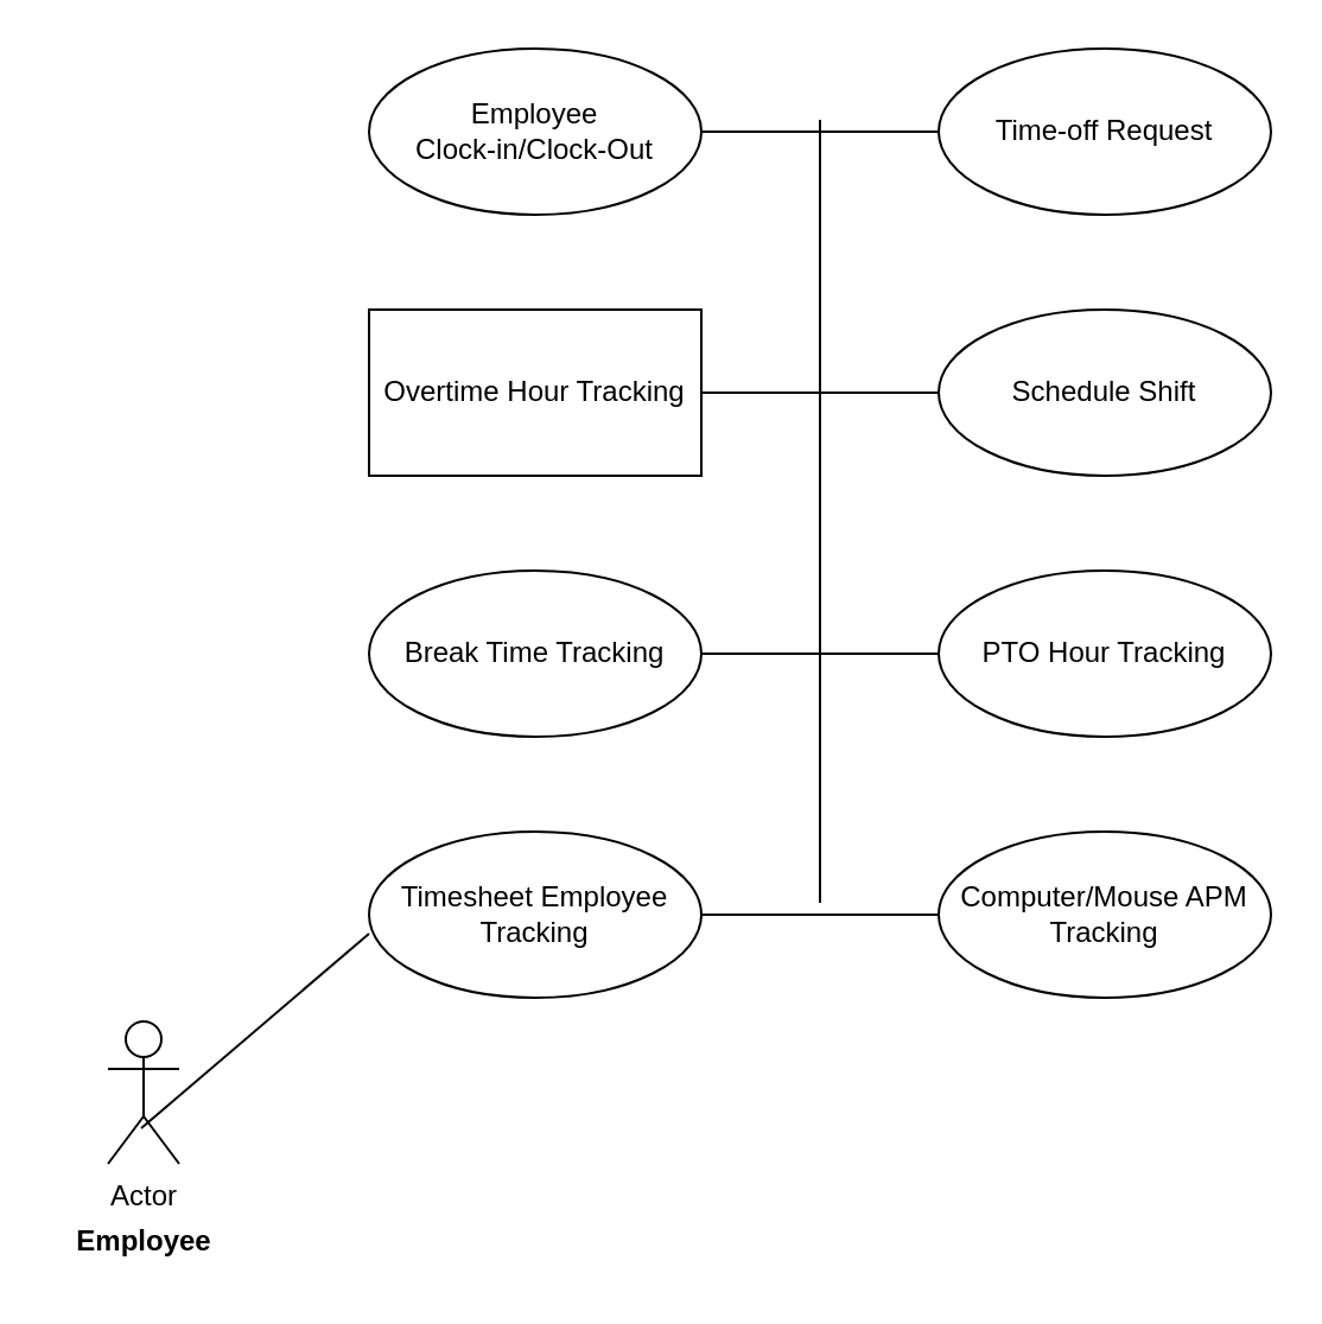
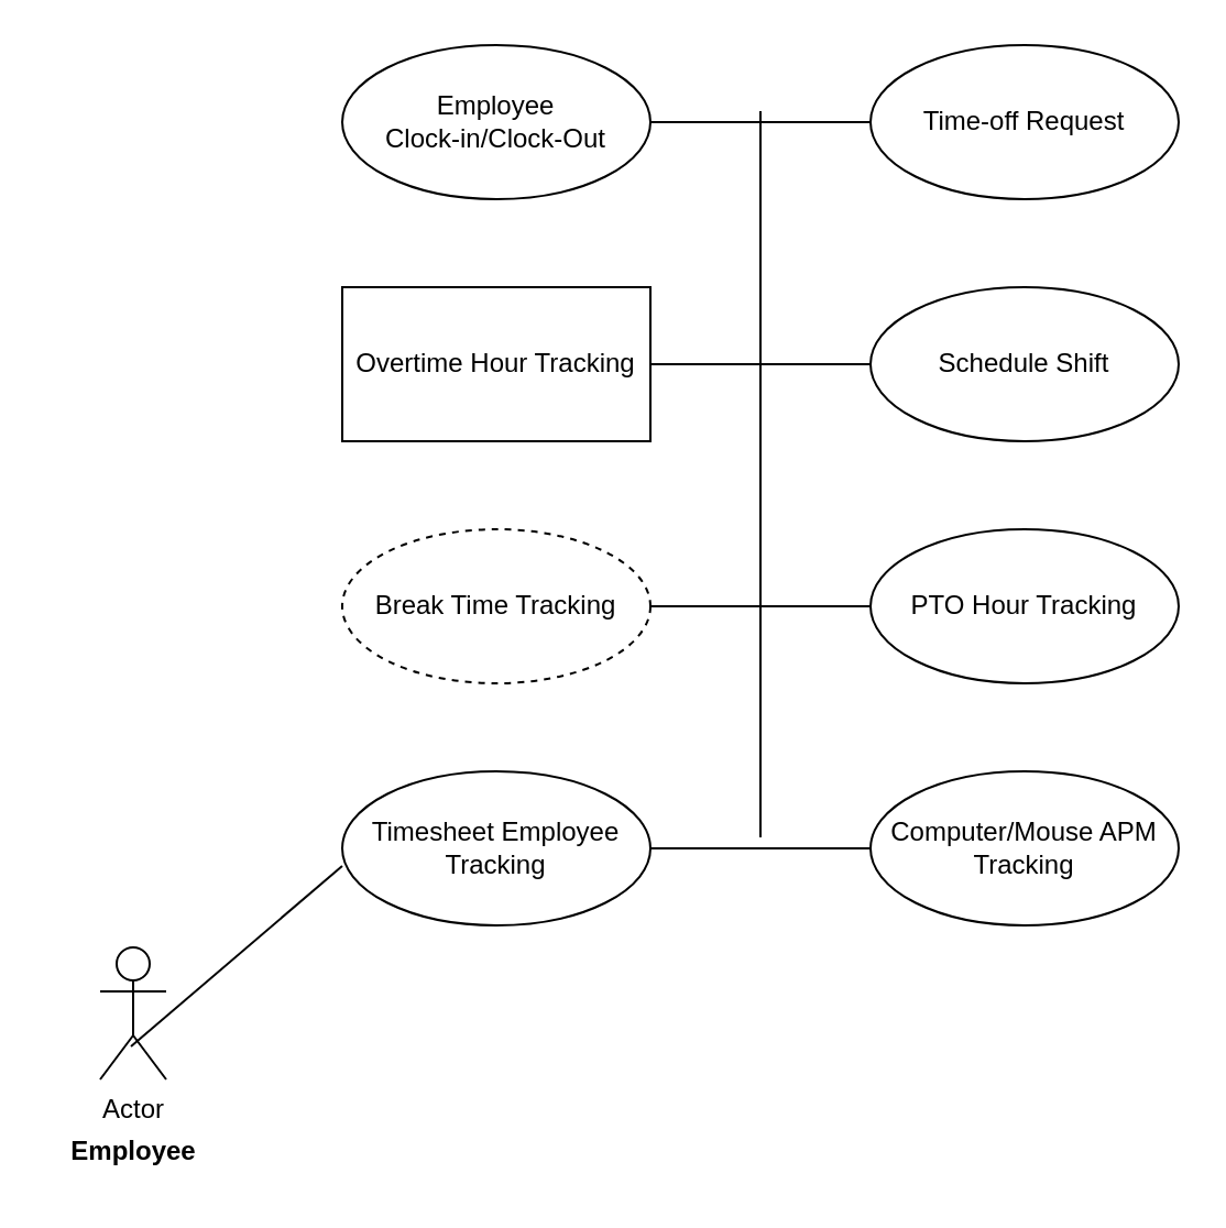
- <mxCell id="7" value="Break Time Tracking" style="ellipse;whiteSpace=wrap;html=1;" vertex="1" parent="1"><mxGeometry x="155" y="240" width="140" height="70" as="geometry" /></mxCell>
+ <mxCell id="7" value="Break Time Tracking" style="ellipse;whiteSpace=wrap;html=1;dashed=1;" vertex="1" parent="1"><mxGeometry x="155" y="240" width="140" height="70" as="geometry" /></mxCell>
